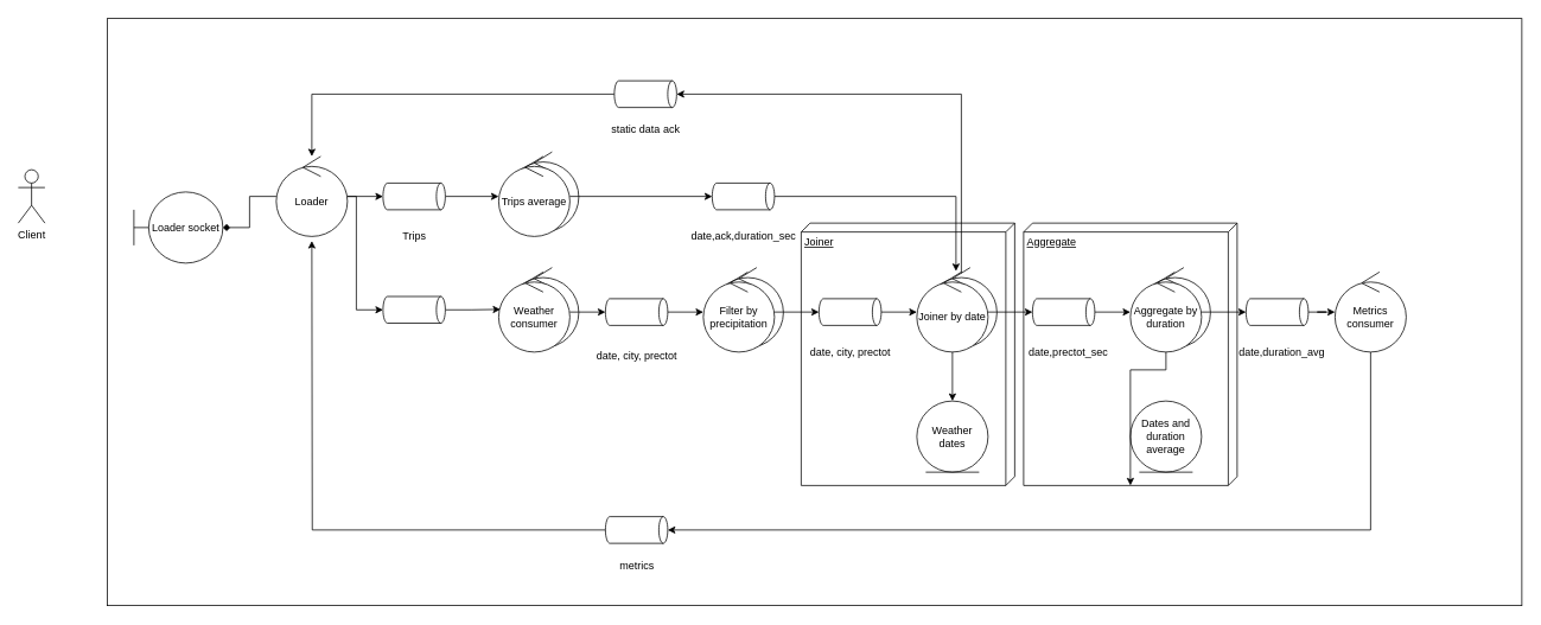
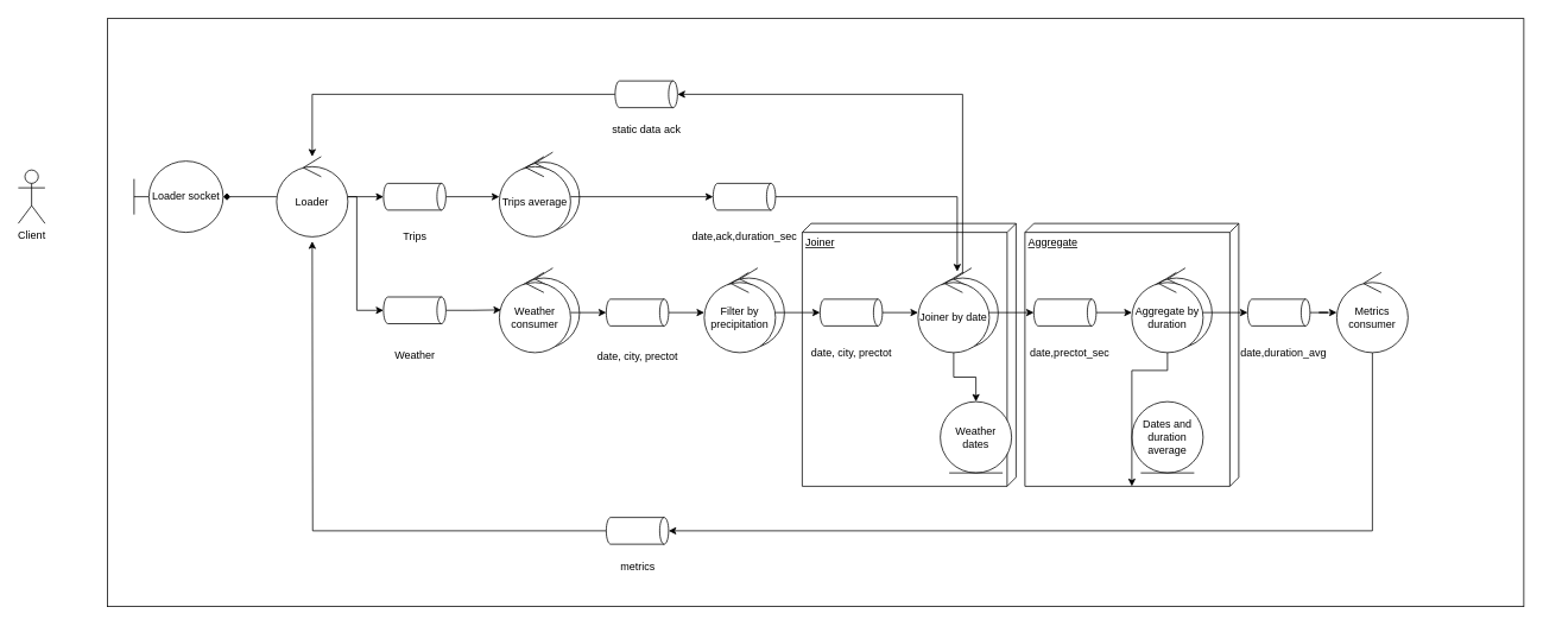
- <mxCell id="5" value="Loader socket" style="shape=umlBoundary;whiteSpace=wrap;html=1;" vertex="1" parent="1"><mxGeometry x="150" y="215" width="100" height="80" as="geometry" /></mxCell>
+ <mxCell id="5" value="Loader socket" style="shape=umlBoundary;whiteSpace=wrap;html=1;" vertex="1" parent="1"><mxGeometry x="150" y="180" width="100" height="80" as="geometry" /></mxCell>
+ <mxCell id="56" value="Weather" style="text;html=1;align=center;verticalAlign=middle;resizable=0;points=[];autosize=1;strokeColor=none;fillColor=none;" vertex="1" parent="1"><mxGeometry x="430" y="382.5" width="70" height="30" as="geometry" /></mxCell>
- <mxCell id="46" value="&lt;div&gt;Weather &lt;br&gt;&lt;/div&gt;&lt;div&gt;dates&lt;/div&gt;" style="ellipse;shape=umlEntity;whiteSpace=wrap;html=1;" vertex="1" parent="1"><mxGeometry x="1030" y="450" width="80" height="80" as="geometry" /></mxCell>
+ <mxCell id="46" value="&lt;div&gt;Weather &lt;br&gt;&lt;/div&gt;&lt;div&gt;dates&lt;/div&gt;" style="ellipse;shape=umlEntity;whiteSpace=wrap;html=1;" vertex="1" parent="1"><mxGeometry x="1055" y="450" width="80" height="80" as="geometry" /></mxCell>
